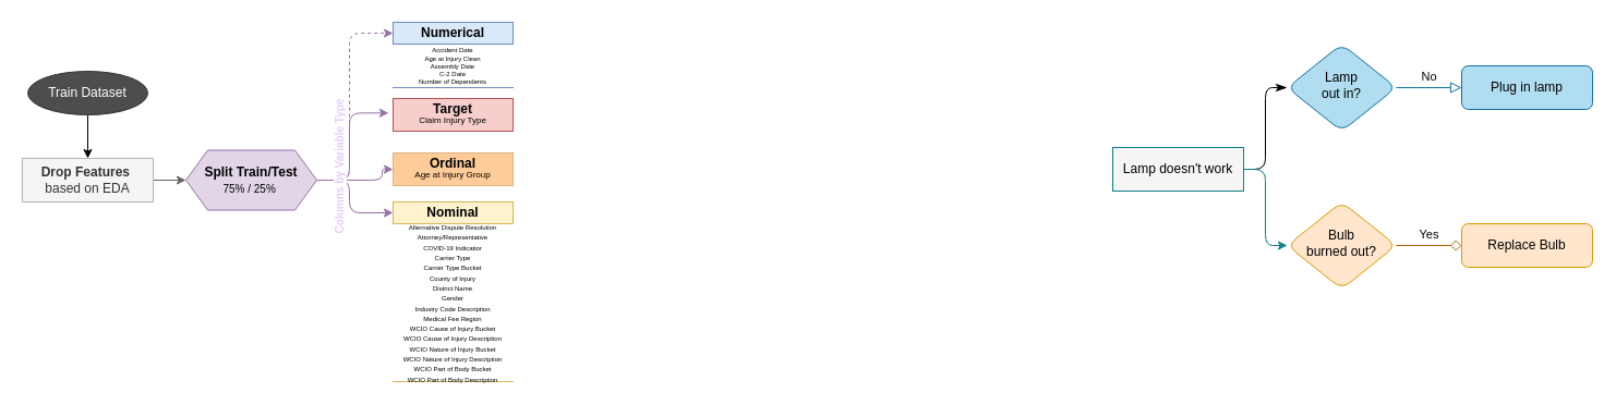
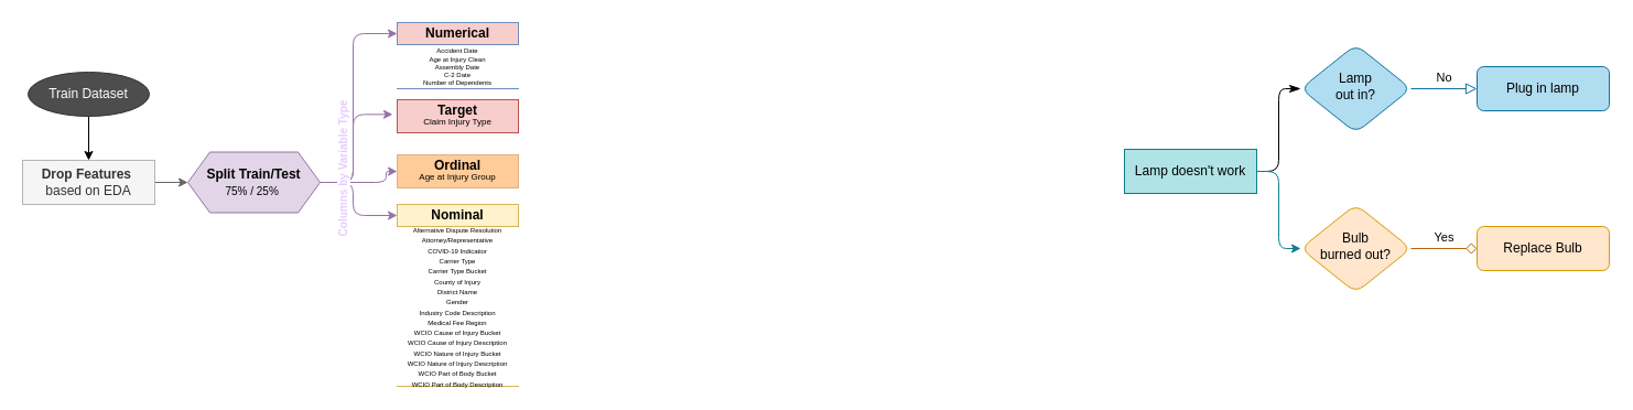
- <mxCell id="20" value="&lt;b&gt;Numerical&lt;/b&gt;" style="whiteSpace=wrap;html=1;fillColor=#dae8fc;strokeColor=#6c8ebf;rounded=1;glass=0;strokeWidth=1;shadow=0;arcSize=0;" parent="1" vertex="1"><mxGeometry x="360" y="20" width="110" height="20" as="geometry" /></mxCell>
+ <mxCell id="20" value="&lt;b&gt;Numerical&lt;/b&gt;" style="whiteSpace=wrap;html=1;fillColor=#f8cecc;strokeColor=#6c8ebf;rounded=1;glass=0;strokeWidth=1;shadow=0;arcSize=0;" parent="1" vertex="1"><mxGeometry x="360" y="20" width="110" height="20" as="geometry" /></mxCell>
- <mxCell id="26" value="" style="edgeStyle=elbowEdgeStyle;html=1;fontSize=10;fontColor=#FFFFFF;fillColor=#e1d5e7;strokeColor=#9673a6;dashed=1;" parent="1" source="19" target="20" edge="1"><mxGeometry relative="1" as="geometry"><Array as="points"><mxPoint x="320" y="90" /></Array></mxGeometry></mxCell>
+ <mxCell id="26" value="" style="edgeStyle=elbowEdgeStyle;html=1;fontSize=10;fontColor=#FFFFFF;fillColor=#e1d5e7;strokeColor=#9673a6;" parent="1" source="19" target="20" edge="1"><mxGeometry relative="1" as="geometry"><Array as="points"><mxPoint x="320" y="90" /></Array></mxGeometry></mxCell>
- <mxCell id="8" value="Lamp doesn't work" style="rounded=1;whiteSpace=wrap;html=1;fontSize=12;glass=0;strokeWidth=1;shadow=0;fillColor=#f5f5f5;strokeColor=#0e8088;arcSize=0;" parent="1" vertex="1"><mxGeometry x="1020" y="135" width="120" height="40" as="geometry" /></mxCell>
+ <mxCell id="8" value="Lamp doesn't work" style="rounded=1;whiteSpace=wrap;html=1;fontSize=12;glass=0;strokeWidth=1;shadow=0;fillColor=#b0e3e6;strokeColor=#0e8088;arcSize=0;" parent="1" vertex="1"><mxGeometry x="1020" y="135" width="120" height="40" as="geometry" /></mxCell>
